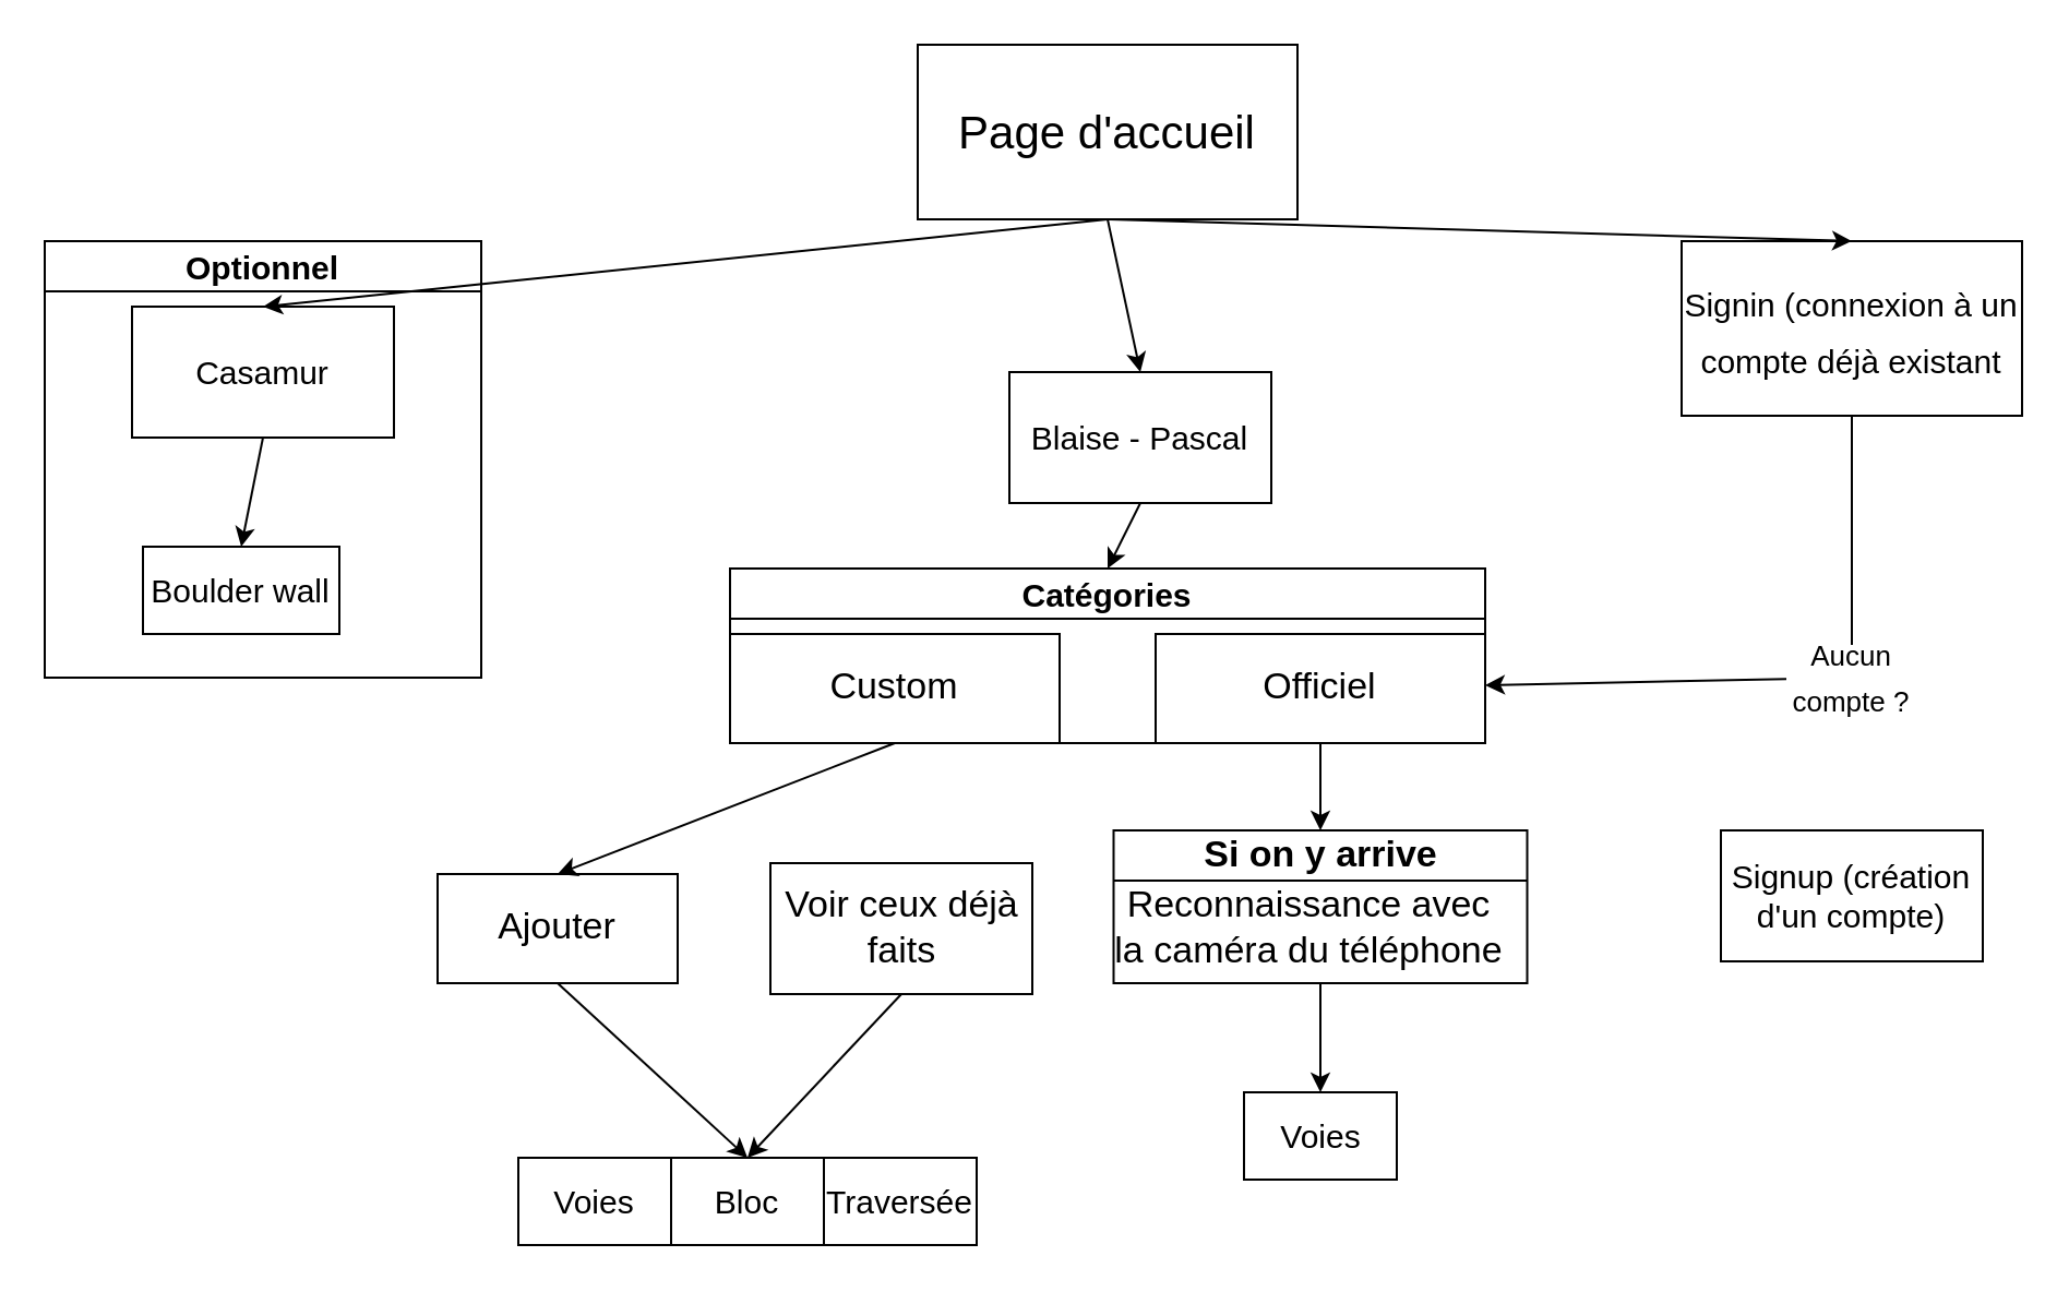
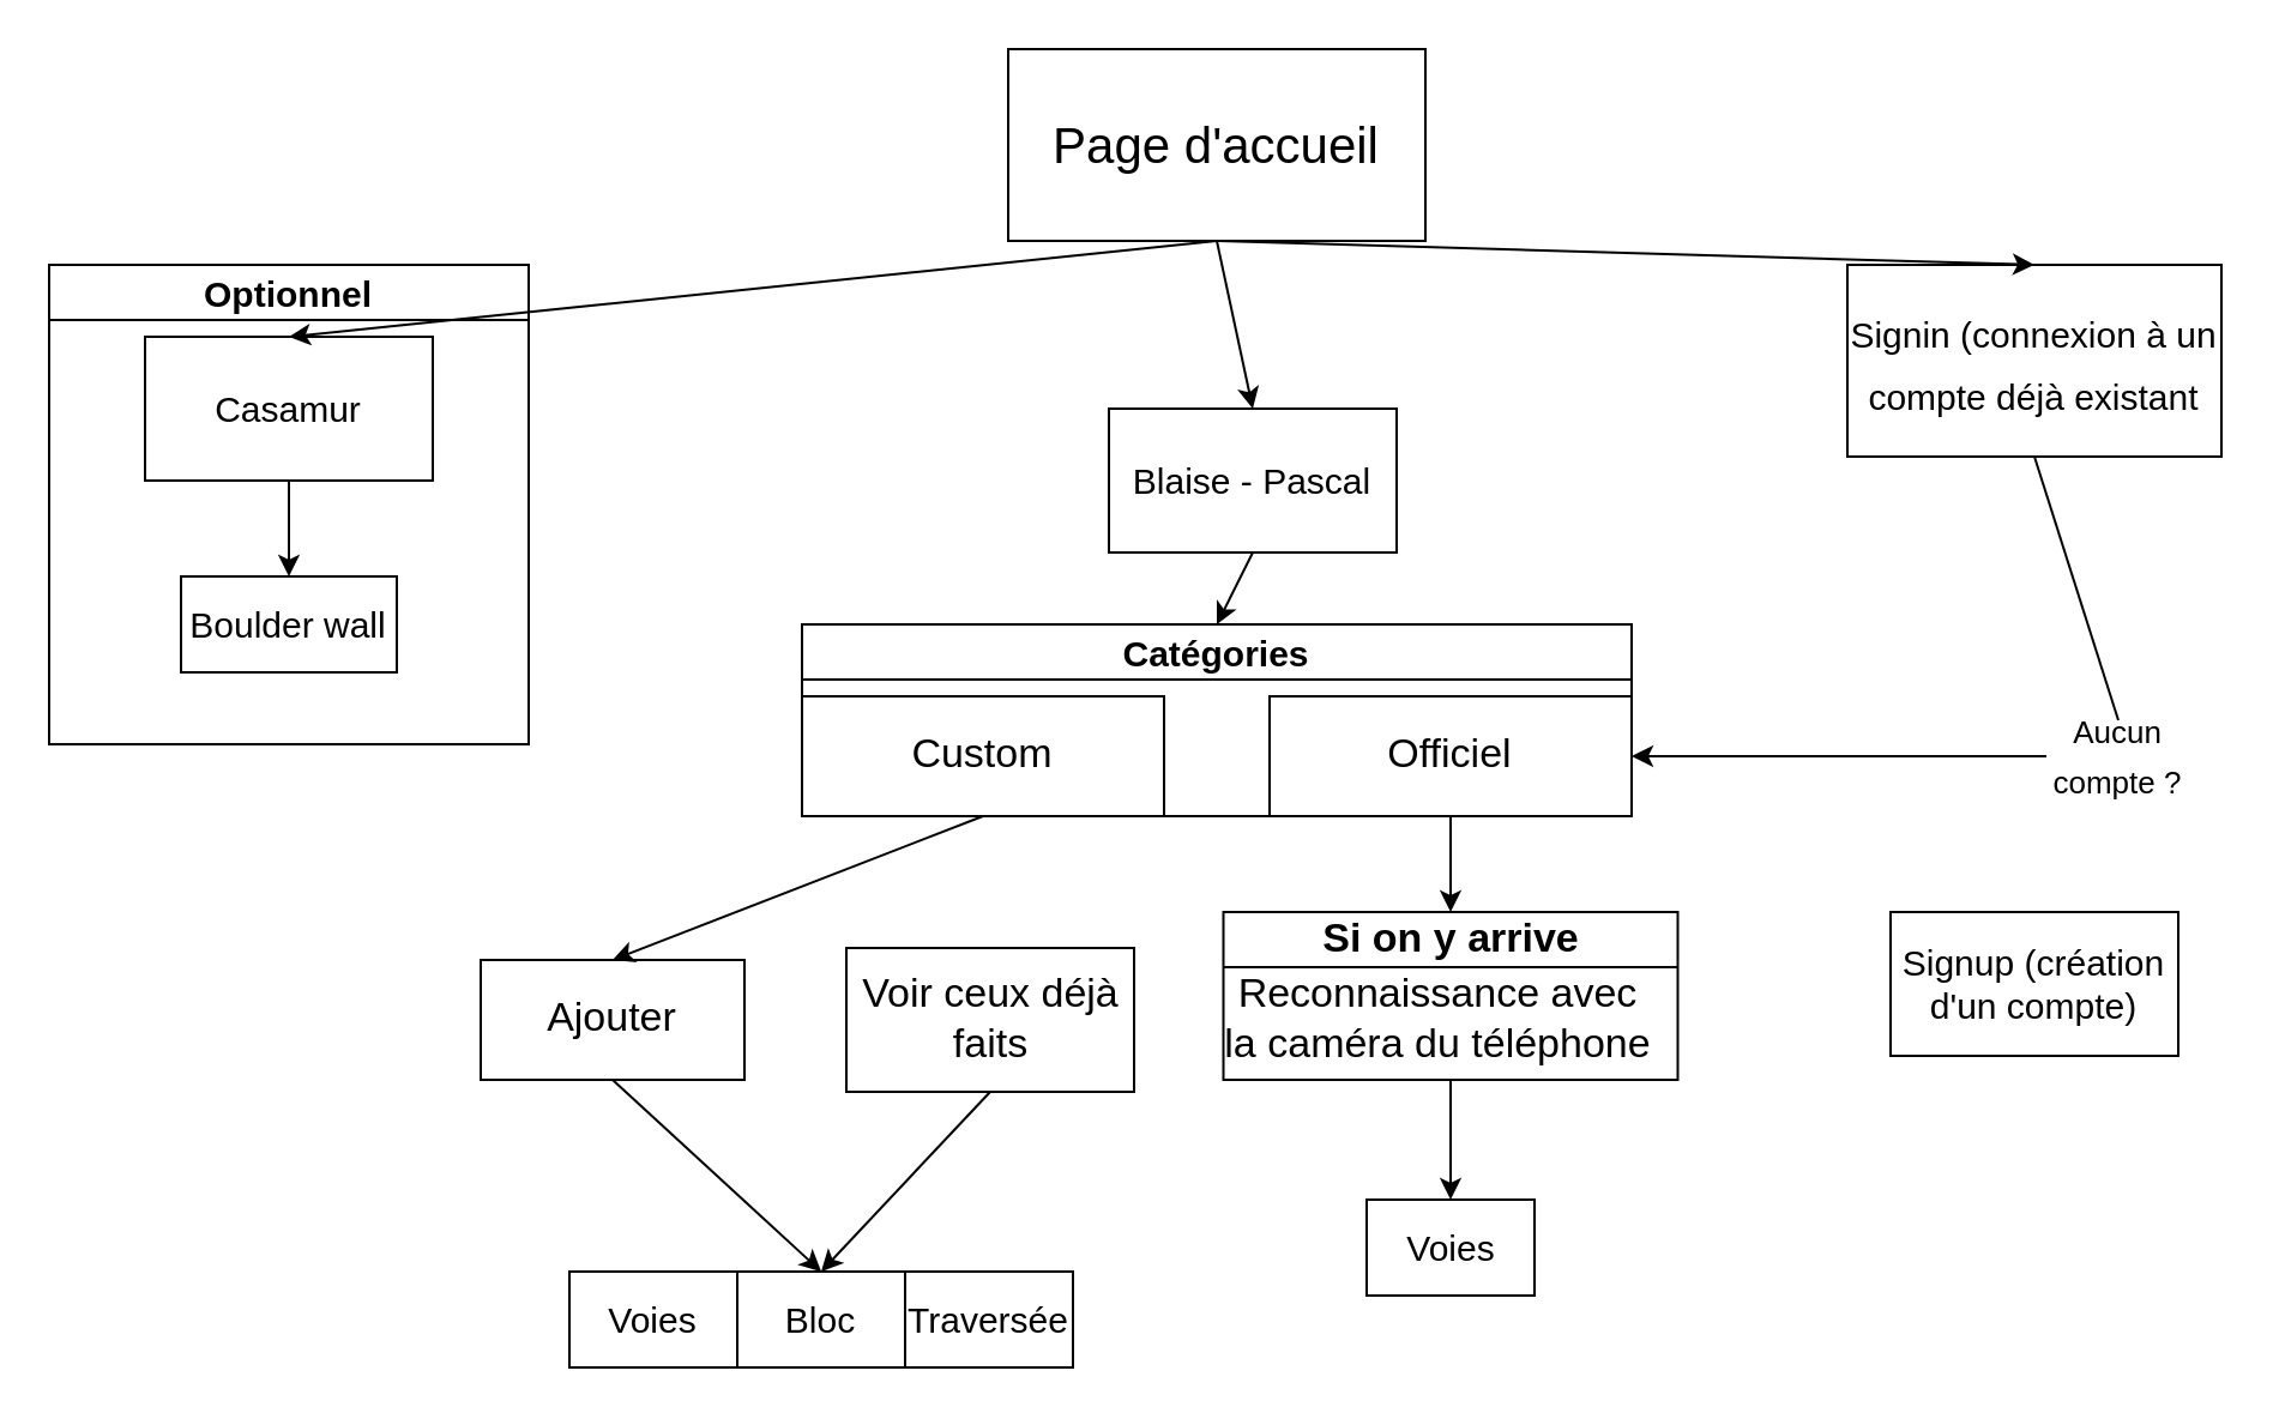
- <mxCell id="11" value="Boulder wall" style="rounded=0;whiteSpace=wrap;html=1;fontSize=15;" vertex="1" parent="9"><mxGeometry x="45" y="140" width="90" height="40" as="geometry" /></mxCell>
+ <mxCell id="11" value="Boulder wall" style="rounded=0;whiteSpace=wrap;html=1;fontSize=15;" vertex="1" parent="9"><mxGeometry x="55" y="130" width="90" height="40" as="geometry" /></mxCell>
- <mxCell id="31" value="&lt;font style=&quot;font-size: 13px;&quot;&gt;Aucun compte ?&lt;/font&gt;" style="text;html=1;strokeColor=none;fillColor=none;align=center;verticalAlign=middle;whiteSpace=wrap;rounded=0;fontSize=17;" vertex="1" parent="1"><mxGeometry x="818" y="295" width="60" height="30" as="geometry" /></mxCell>
+ <mxCell id="31" value="&lt;font style=&quot;font-size: 13px;&quot;&gt;Aucun compte ?&lt;/font&gt;" style="text;html=1;strokeColor=none;fillColor=none;align=center;verticalAlign=middle;whiteSpace=wrap;rounded=0;fontSize=17;" vertex="1" parent="1"><mxGeometry x="853" y="300" width="60" height="30" as="geometry" /></mxCell>
